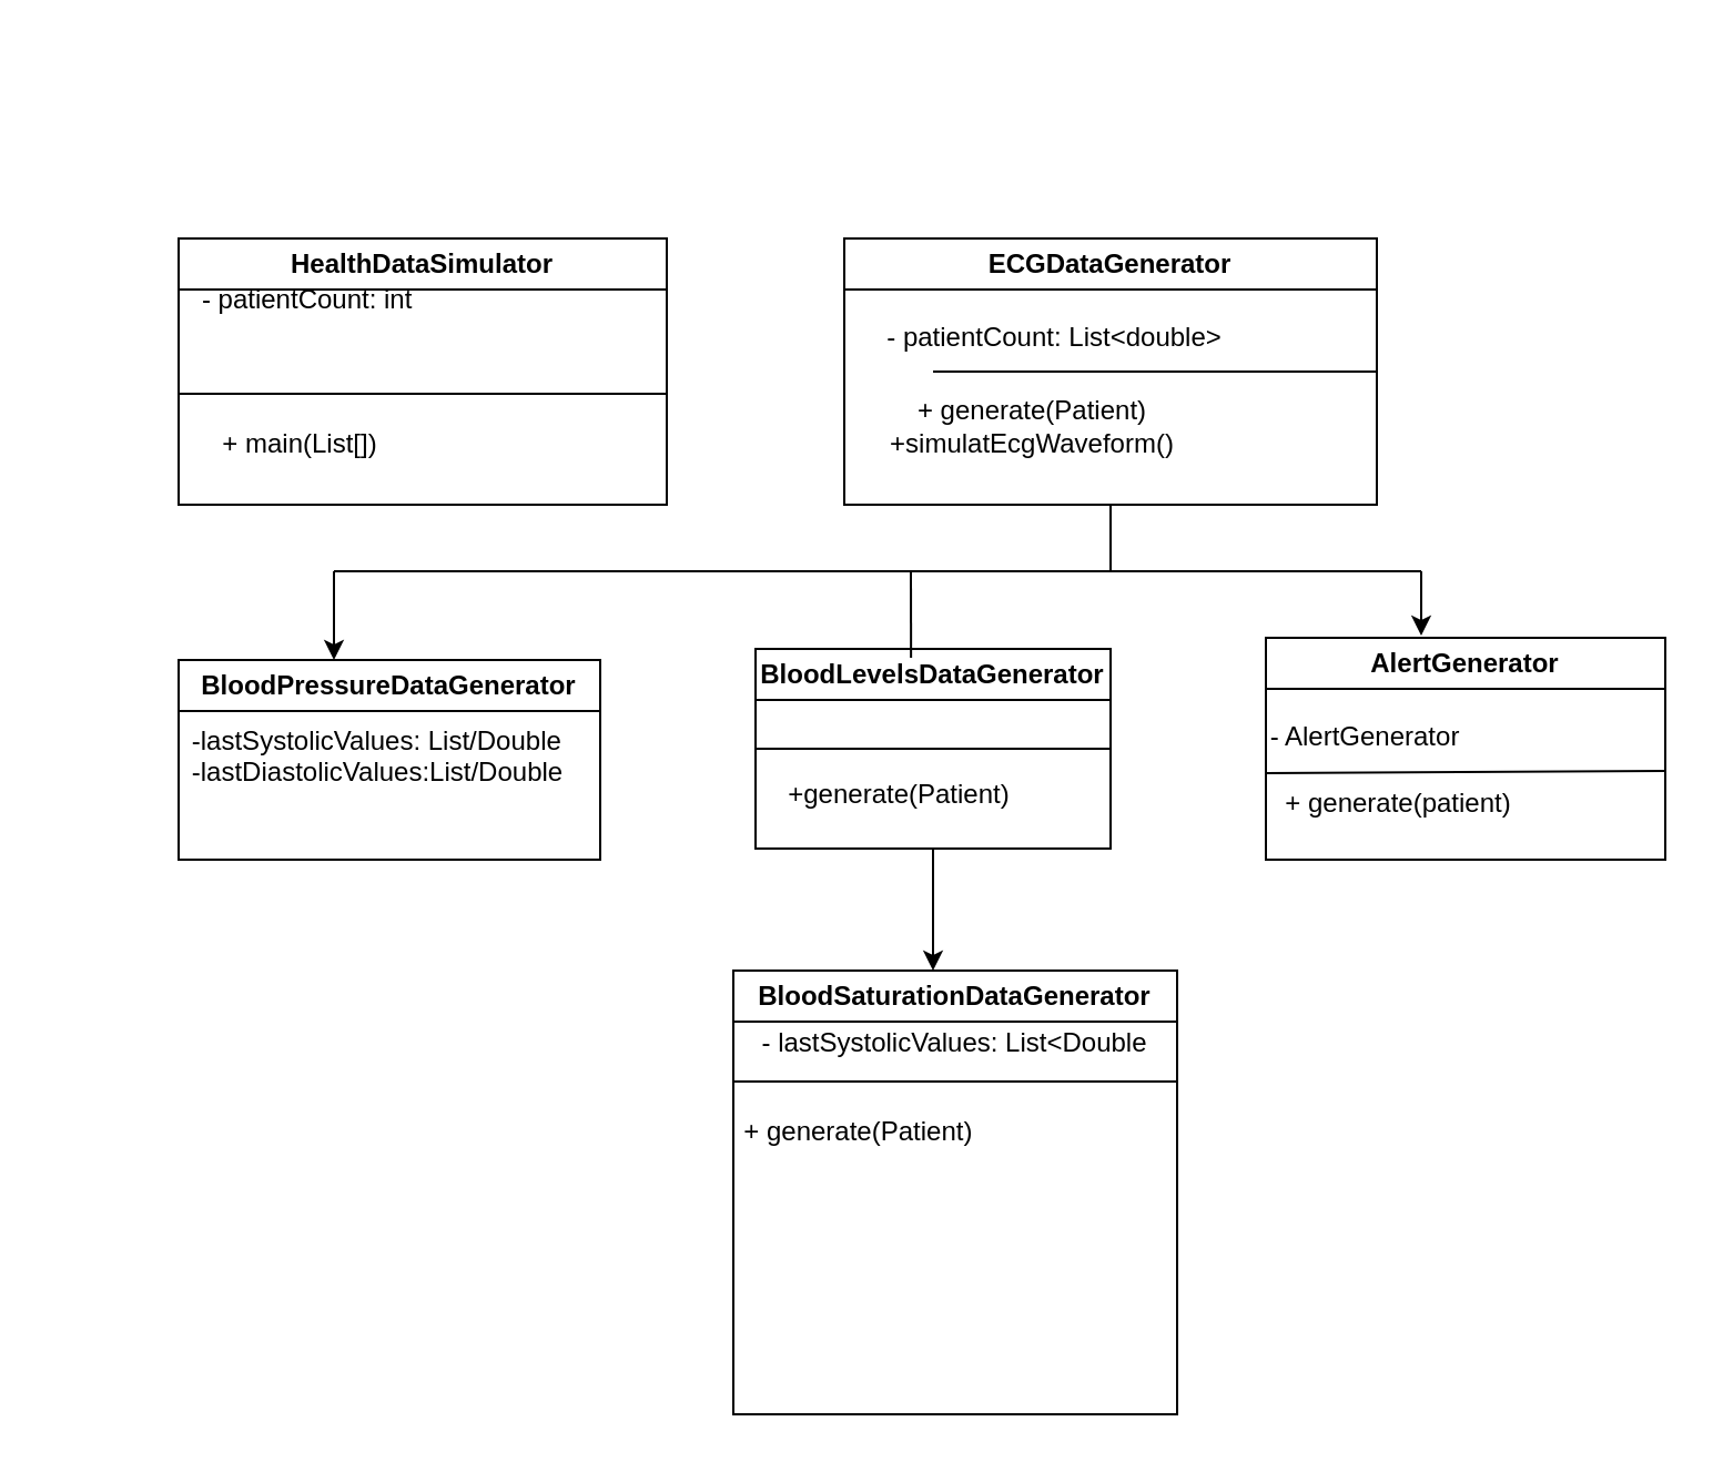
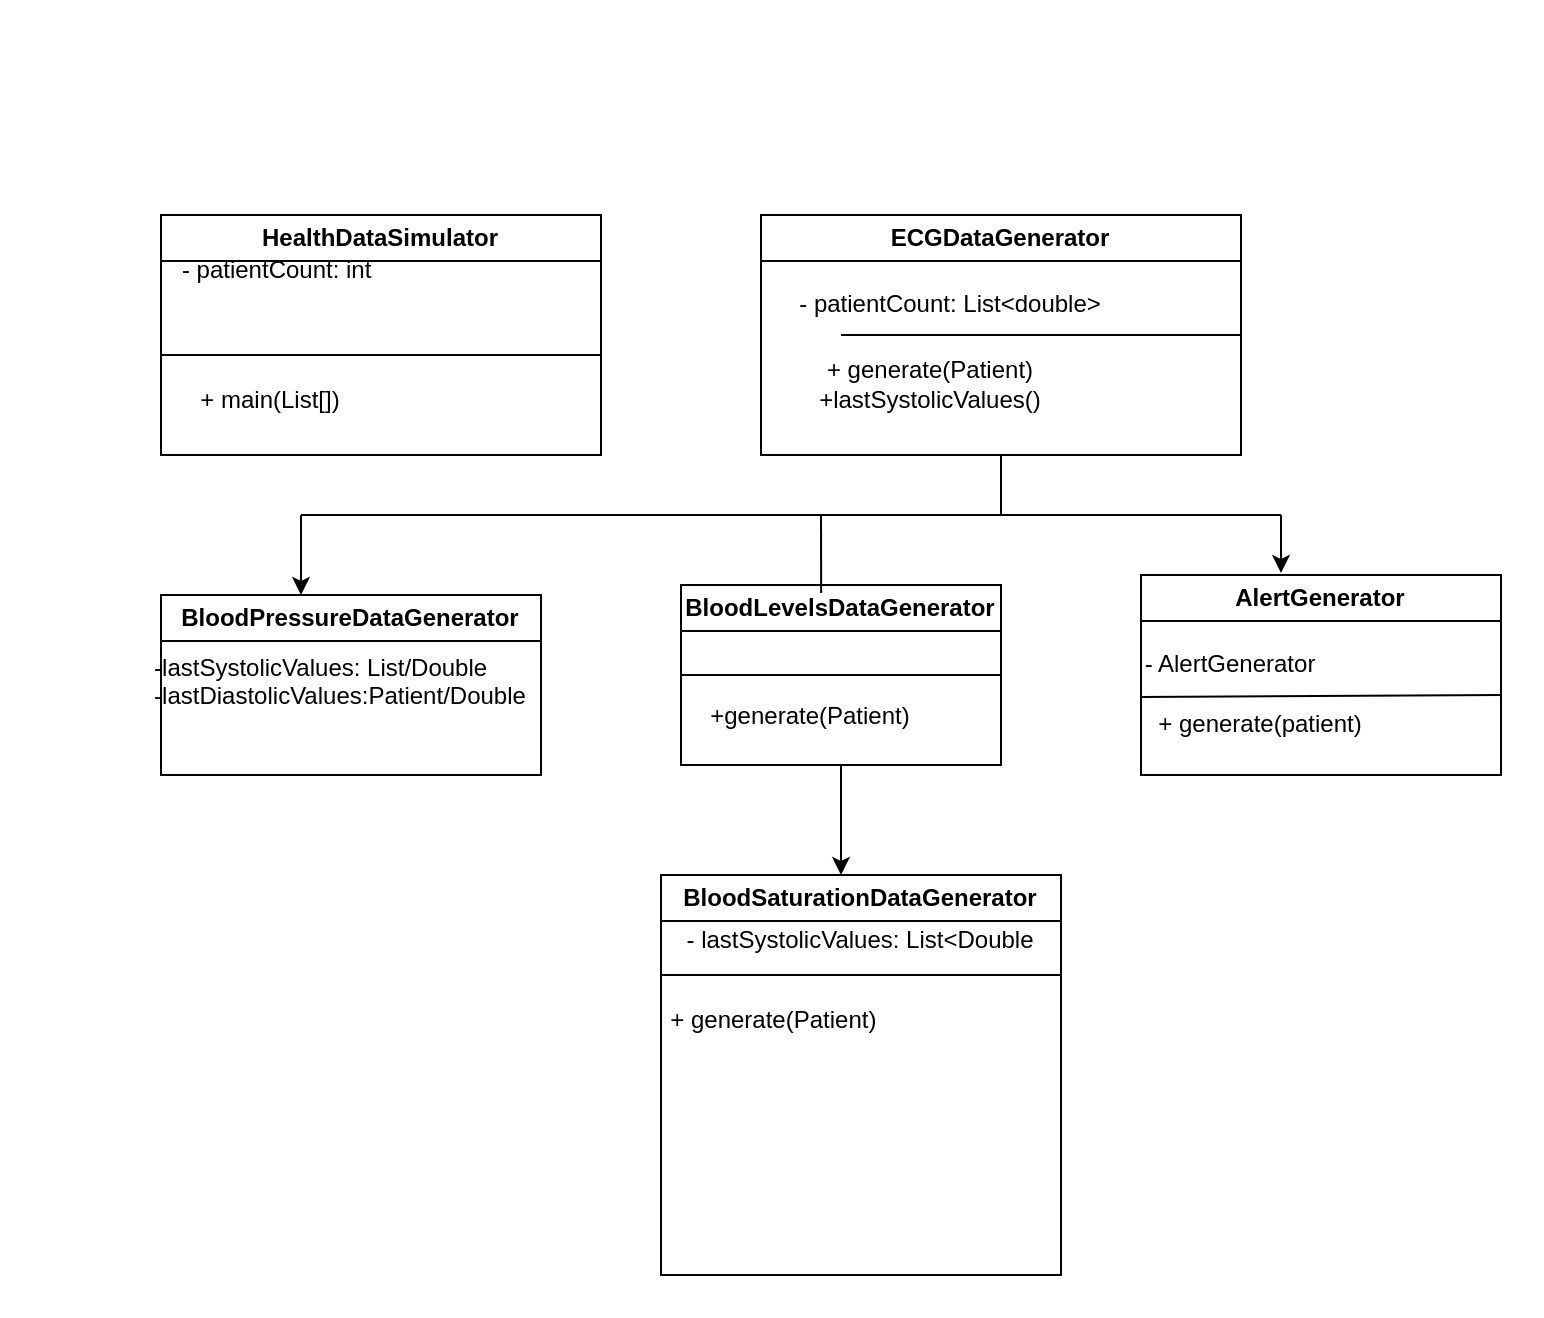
- <mxCell id="8" value="+ generate(Patient)&lt;div&gt;+simulatEcgWaveform()&lt;/div&gt;" style="text;html=1;align=center;verticalAlign=middle;whiteSpace=wrap;rounded=0;" vertex="1" parent="6"><mxGeometry y="70" width="170" height="30" as="geometry" /></mxCell>
+ <mxCell id="8" value="+ generate(Patient)&lt;div&gt;+lastSystolicValues()&lt;/div&gt;" style="text;html=1;align=center;verticalAlign=middle;whiteSpace=wrap;rounded=0;" vertex="1" parent="6"><mxGeometry y="70" width="170" height="30" as="geometry" /></mxCell>
- <mxCell id="11" value="&lt;p style=&quot;margin: 0px; font-variant-numeric: normal; font-variant-east-asian: normal; font-variant-alternates: normal; font-size-adjust: none; font-kerning: auto; font-optical-sizing: auto; font-feature-settings: normal; font-variation-settings: normal; font-variant-position: normal; font-variant-emoji: normal; font-stretch: normal; line-height: normal; color: rgb(0, 0, 0); text-align: start;&quot; class=&quot;p1&quot;&gt;-lastSystolicValues:&amp;nbsp;&lt;span style=&quot;background-color: transparent;&quot;&gt;List/Double&lt;/span&gt;&lt;/p&gt;&lt;p style=&quot;margin: 0px; font-variant-numeric: normal; font-variant-east-asian: normal; font-variant-alternates: normal; font-size-adjust: none; font-kerning: auto; font-optical-sizing: auto; font-feature-settings: normal; font-variation-settings: normal; font-variant-position: normal; font-variant-emoji: normal; font-stretch: normal; line-height: normal; color: rgb(0, 0, 0); text-align: start;&quot; class=&quot;p1&quot;&gt;-lastDiastolicValues:&lt;span style=&quot;background-color: transparent;&quot;&gt;List/Double&lt;/span&gt;&lt;/p&gt;&lt;p style=&quot;margin: 0px; font-variant-numeric: normal; font-variant-east-asian: normal; font-variant-alternates: normal; font-size-adjust: none; font-kerning: auto; font-optical-sizing: auto; font-feature-settings: normal; font-variation-settings: normal; font-variant-position: normal; font-variant-emoji: normal; font-stretch: normal; line-height: normal; color: rgb(0, 0, 0); text-align: start;&quot; class=&quot;p1&quot;&gt;&lt;br&gt;&lt;/p&gt;" style="text;html=1;align=center;verticalAlign=middle;whiteSpace=wrap;rounded=0;" vertex="1" parent="1"><mxGeometry y="245" width="200" height="120" as="geometry" x="70" /></mxCell>
+ <mxCell id="11" value="&lt;p style=&quot;margin: 0px; font-variant-numeric: normal; font-variant-east-asian: normal; font-variant-alternates: normal; font-size-adjust: none; font-kerning: auto; font-optical-sizing: auto; font-feature-settings: normal; font-variation-settings: normal; font-variant-position: normal; font-variant-emoji: normal; font-stretch: normal; line-height: normal; color: rgb(0, 0, 0); text-align: start;&quot; class=&quot;p1&quot;&gt;-lastSystolicValues:&amp;nbsp;&lt;span style=&quot;background-color: transparent;&quot;&gt;List/Double&lt;/span&gt;&lt;/p&gt;&lt;p style=&quot;margin: 0px; font-variant-numeric: normal; font-variant-east-asian: normal; font-variant-alternates: normal; font-size-adjust: none; font-kerning: auto; font-optical-sizing: auto; font-feature-settings: normal; font-variation-settings: normal; font-variant-position: normal; font-variant-emoji: normal; font-stretch: normal; line-height: normal; color: rgb(0, 0, 0); text-align: start;&quot; class=&quot;p1&quot;&gt;-lastDiastolicValues:&lt;span style=&quot;background-color: transparent;&quot;&gt;Patient/Double&lt;/span&gt;&lt;/p&gt;&lt;p style=&quot;margin: 0px; font-variant-numeric: normal; font-variant-east-asian: normal; font-variant-alternates: normal; font-size-adjust: none; font-kerning: auto; font-optical-sizing: auto; font-feature-settings: normal; font-variation-settings: normal; font-variant-position: normal; font-variant-emoji: normal; font-stretch: normal; line-height: normal; color: rgb(0, 0, 0); text-align: start;&quot; class=&quot;p1&quot;&gt;&lt;br&gt;&lt;/p&gt;" style="text;html=1;align=center;verticalAlign=middle;whiteSpace=wrap;rounded=0;" vertex="1" parent="1"><mxGeometry y="245" width="200" height="120" as="geometry" x="70" /></mxCell>
